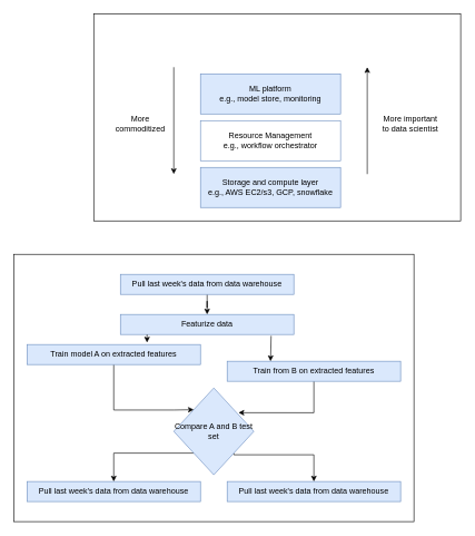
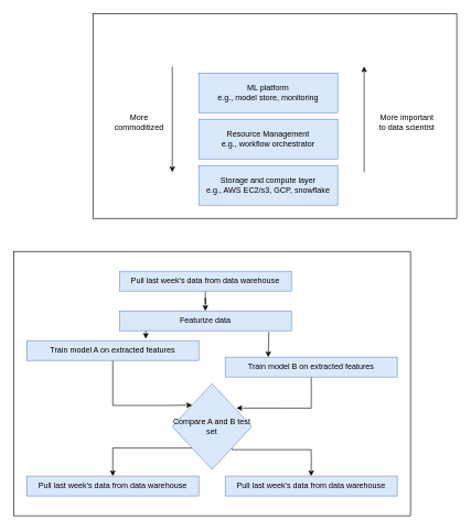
- <mxCell id="5" value="Resource Management&lt;br&gt;e.g., workflow orchestrator" style="rounded=0;whiteSpace=wrap;html=1;fillColor=#ffffff;strokeColor=#6c8ebf;" vertex="1" parent="1"><mxGeometry x="300" y="180" width="210" height="60" as="geometry" /></mxCell>
+ <mxCell id="5" value="Resource Management&lt;br&gt;e.g., workflow orchestrator" style="rounded=0;whiteSpace=wrap;html=1;fillColor=#dae8fc;strokeColor=#6c8ebf;" vertex="1" parent="1"><mxGeometry x="300" y="180" width="210" height="60" as="geometry" /></mxCell>
- <mxCell id="17" value="Train from B on extracted features" style="rounded=0;whiteSpace=wrap;html=1;fillColor=#dae8fc;strokeColor=#6c8ebf;" vertex="1" parent="1"><mxGeometry x="340" y="540" width="260" height="30" as="geometry" /></mxCell>
+ <mxCell id="17" value="Train model B on extracted features" style="rounded=0;whiteSpace=wrap;html=1;fillColor=#dae8fc;strokeColor=#6c8ebf;" vertex="1" parent="1"><mxGeometry x="340" y="540" width="260" height="30" as="geometry" /></mxCell>
